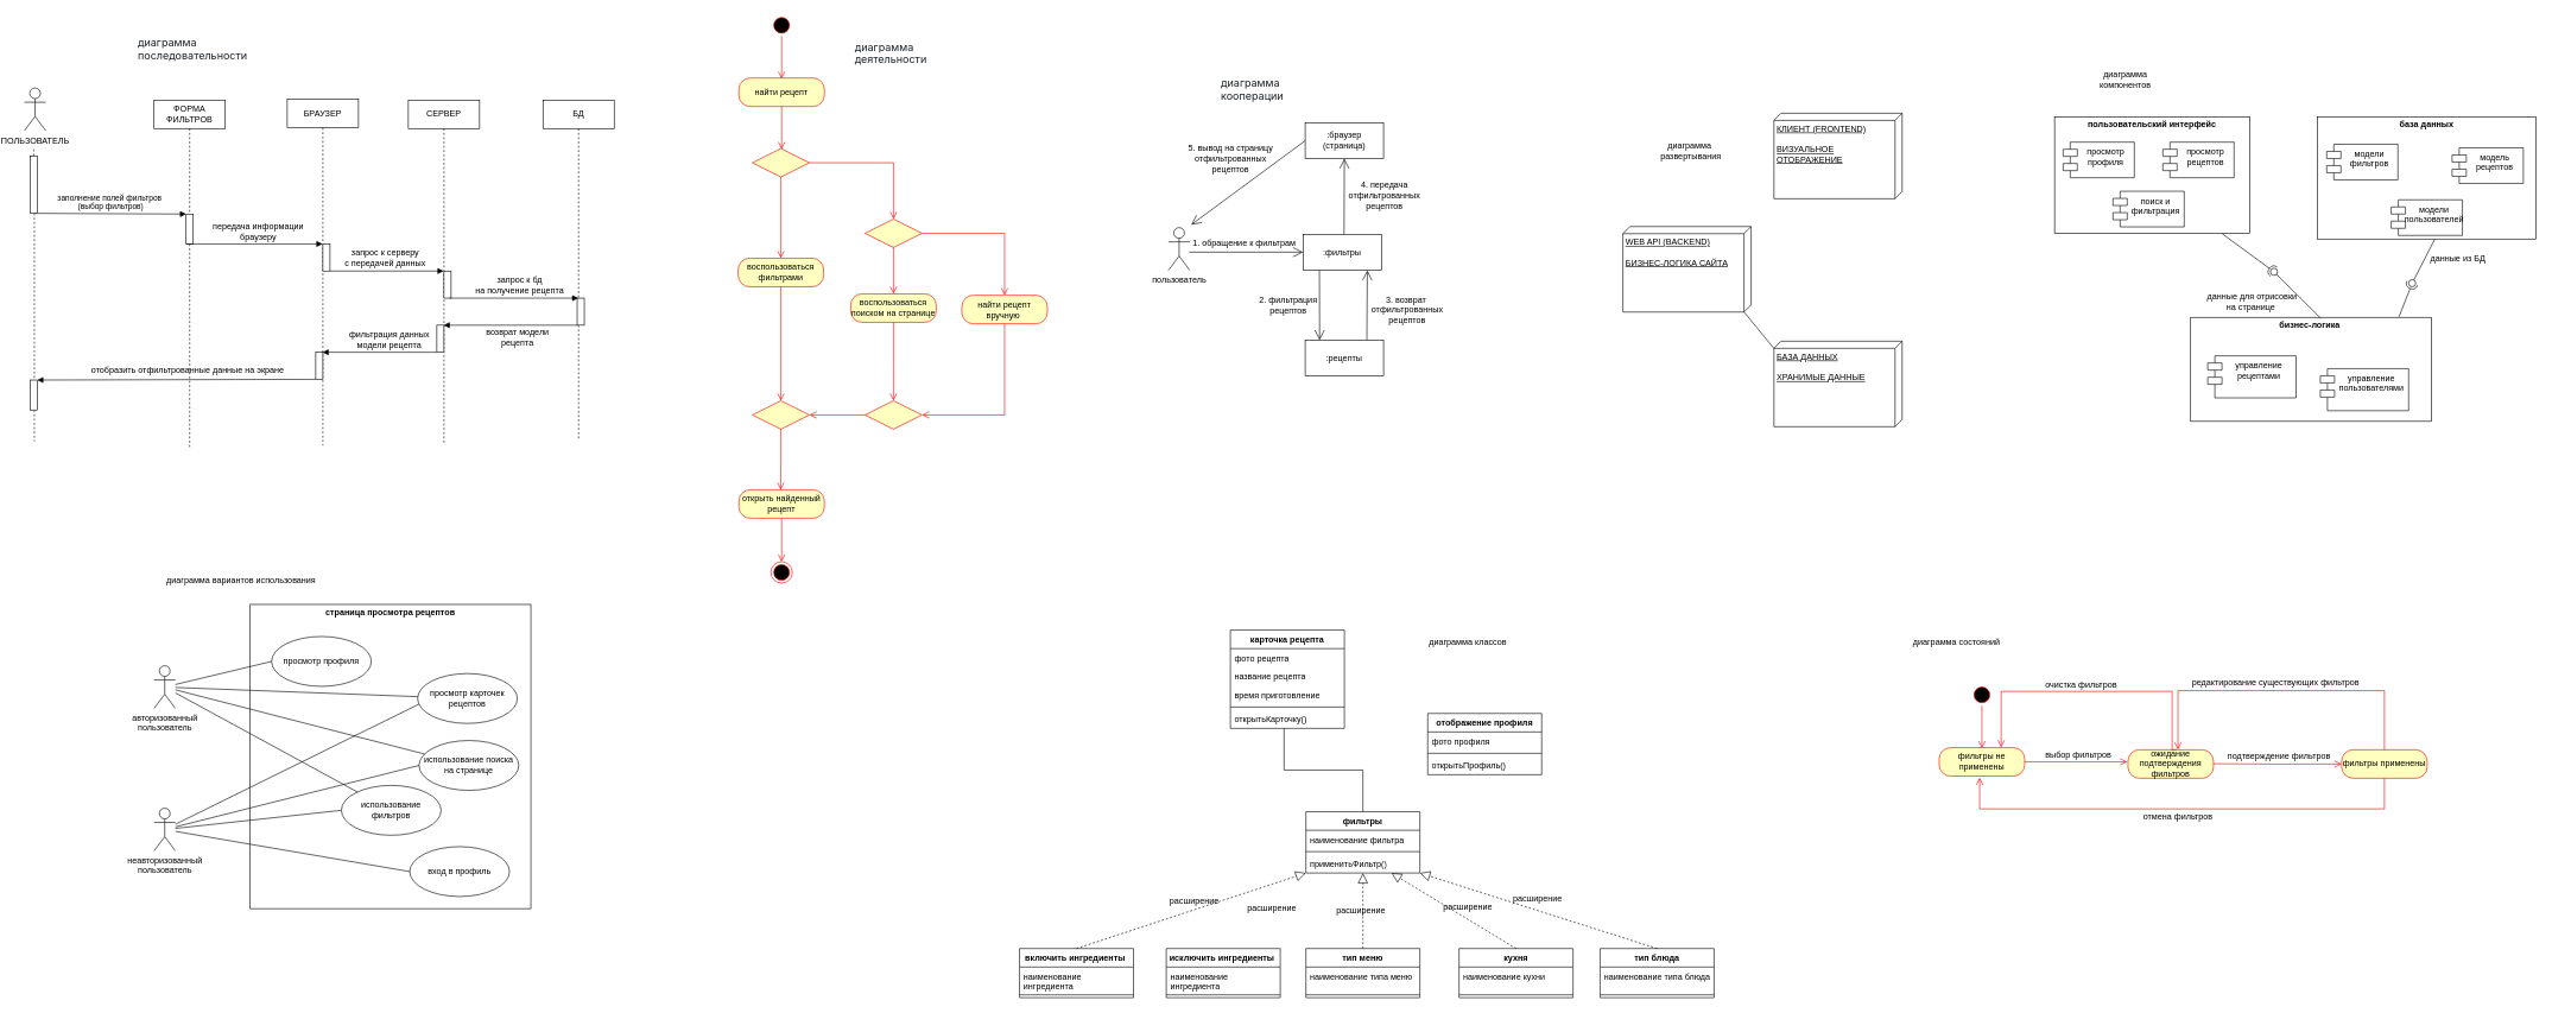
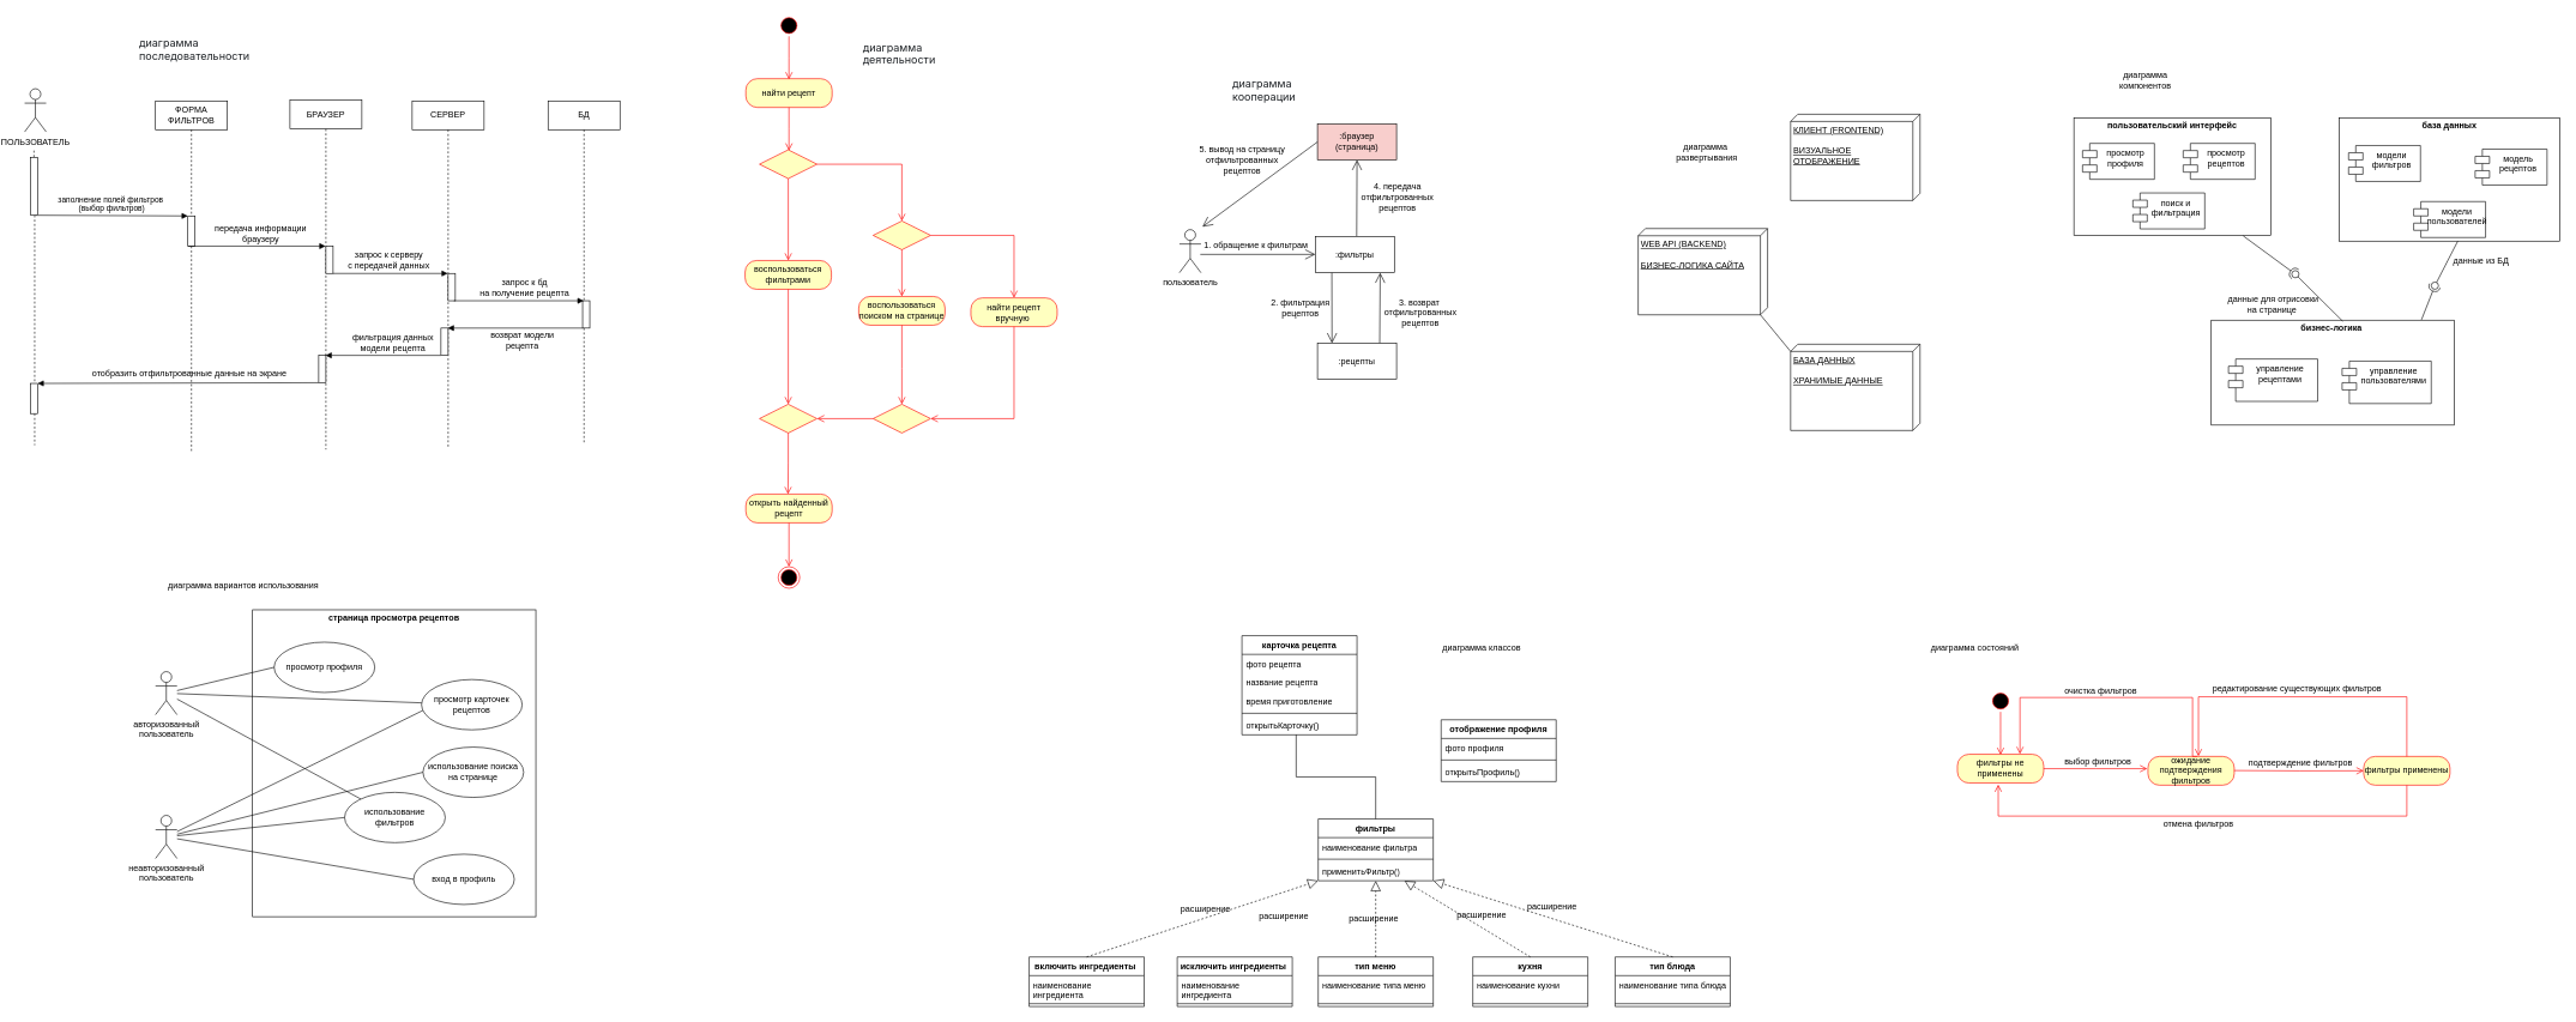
- <mxCell id="65" value=":браузер&lt;div&gt;(страница)&lt;/div&gt;" style="html=1;whiteSpace=wrap;" vertex="1" parent="1"><mxGeometry x="1818" y="172" width="110" height="50" as="geometry" /></mxCell>
+ <mxCell id="65" value=":браузер&lt;div&gt;(страница)&lt;/div&gt;" style="html=1;whiteSpace=wrap;fillColor=#f8cecc;" vertex="1" parent="1"><mxGeometry x="1818" y="172" width="110" height="50" as="geometry" /></mxCell>
- <mxCell id="84" value="управление пользователями" style="shape=module;align=left;spacingLeft=20;align=center;verticalAlign=top;whiteSpace=wrap;html=1;" vertex="1" parent="1"><mxGeometry x="3243" y="517" width="124" height="59" as="geometry" /></mxCell>
+ <mxCell id="84" value="управление пользователями" style="shape=module;align=left;spacingLeft=20;align=center;verticalAlign=top;whiteSpace=wrap;html=1;" vertex="1" parent="1"><mxGeometry x="3243" y="502" width="124" height="59" as="geometry" /></mxCell>
- <mxCell id="109" value="" style="endArrow=none;startArrow=none;endFill=1;startFill=0;html=1;rounded=0;" edge="1" parent="1" source="102" target="95"><mxGeometry width="160" relative="1" as="geometry"><mxPoint x="349" y="1076" as="sourcePoint" /><mxPoint x="307" y="1025" as="targetPoint" /></mxGeometry></mxCell>
